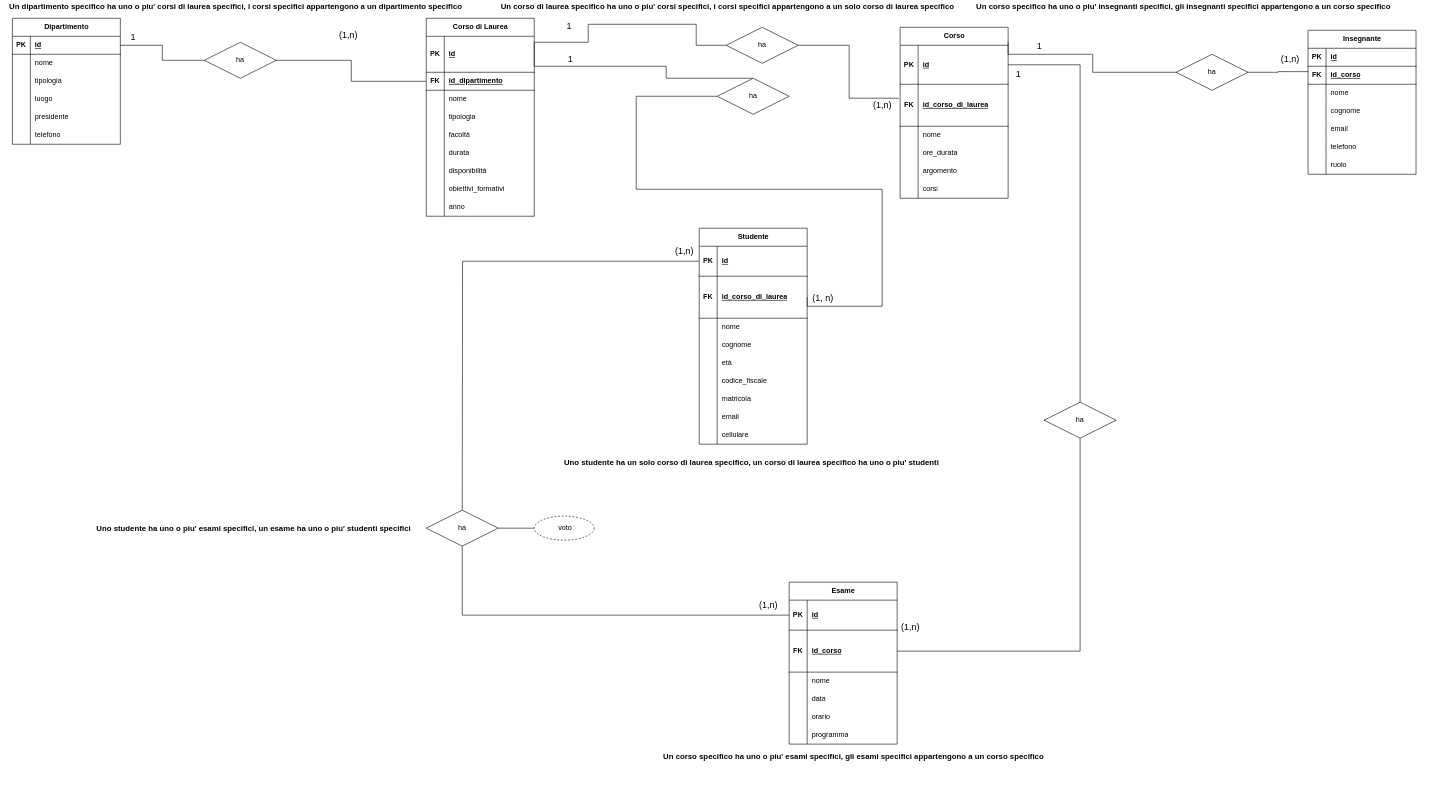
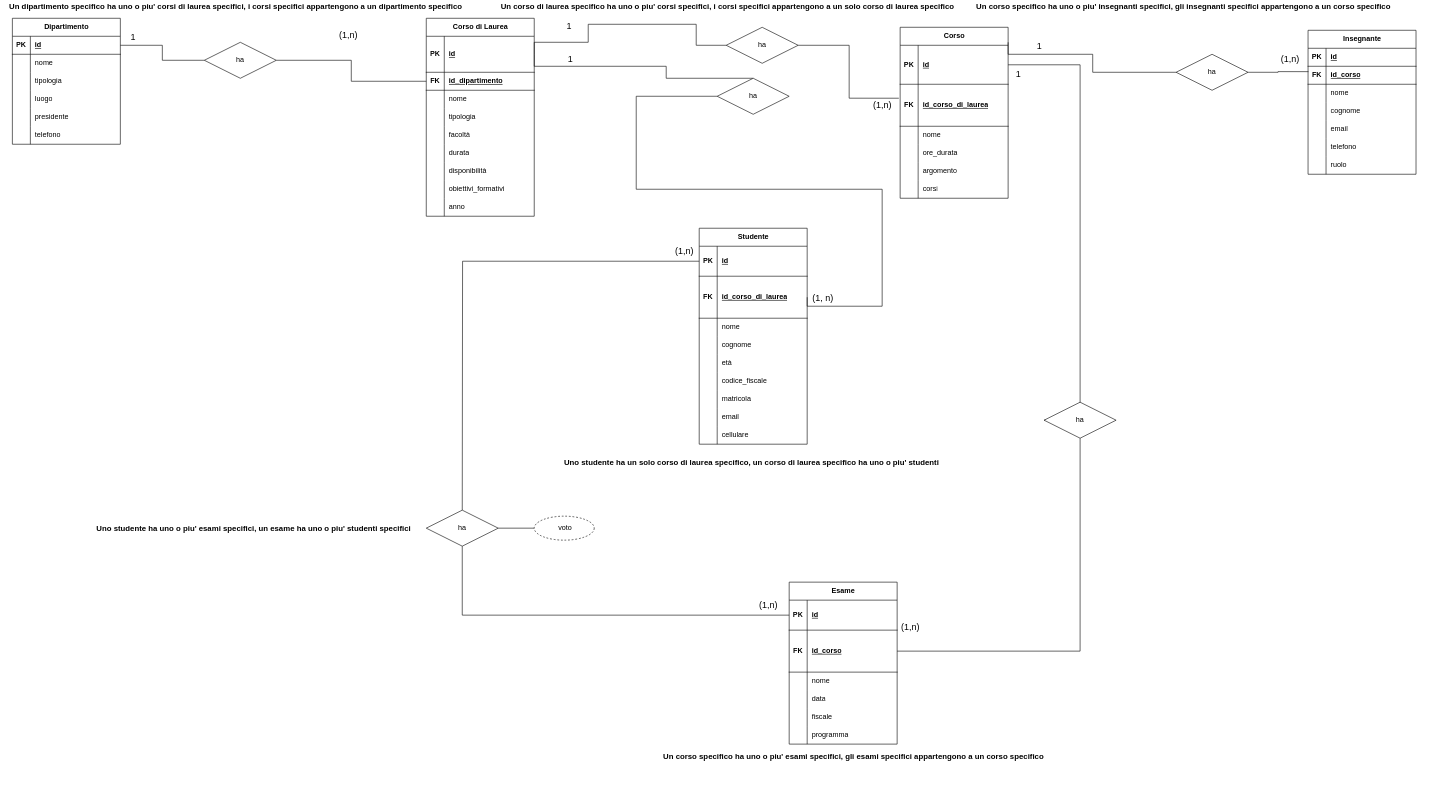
- <mxCell id="123" value="orario" style="shape=partialRectangle;connectable=0;fillColor=none;top=0;left=0;bottom=0;right=0;align=left;spacingLeft=6;overflow=hidden;whiteSpace=wrap;html=1;" vertex="1" parent="121"><mxGeometry x="30" width="150" height="30" as="geometry"><mxRectangle width="150" height="30" as="alternateBounds" /></mxGeometry></mxCell>
+ <mxCell id="123" value="fiscale" style="shape=partialRectangle;connectable=0;fillColor=none;top=0;left=0;bottom=0;right=0;align=left;spacingLeft=6;overflow=hidden;whiteSpace=wrap;html=1;" vertex="1" parent="121"><mxGeometry x="30" width="150" height="30" as="geometry"><mxRectangle width="150" height="30" as="alternateBounds" /></mxGeometry></mxCell>
